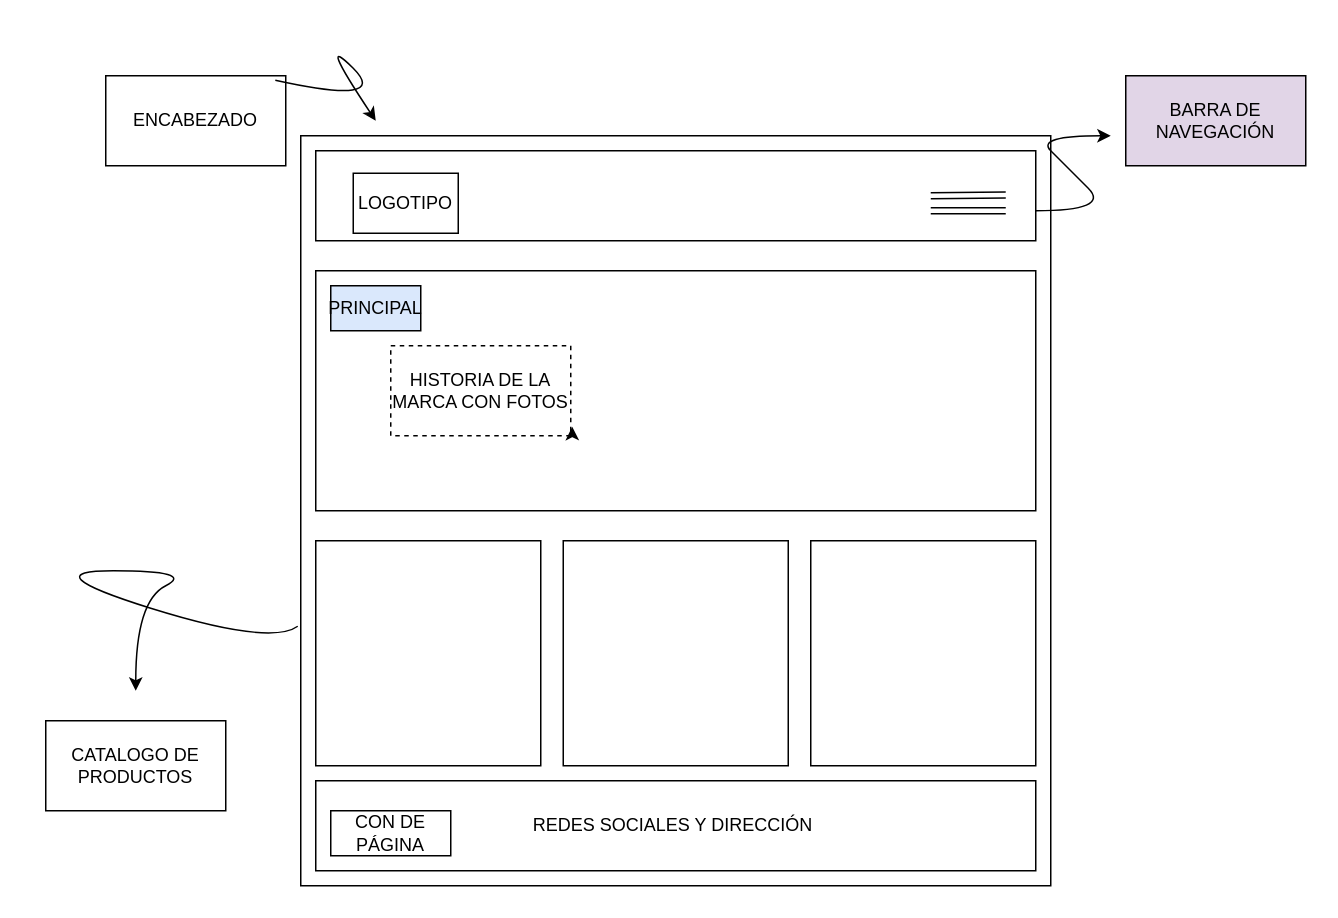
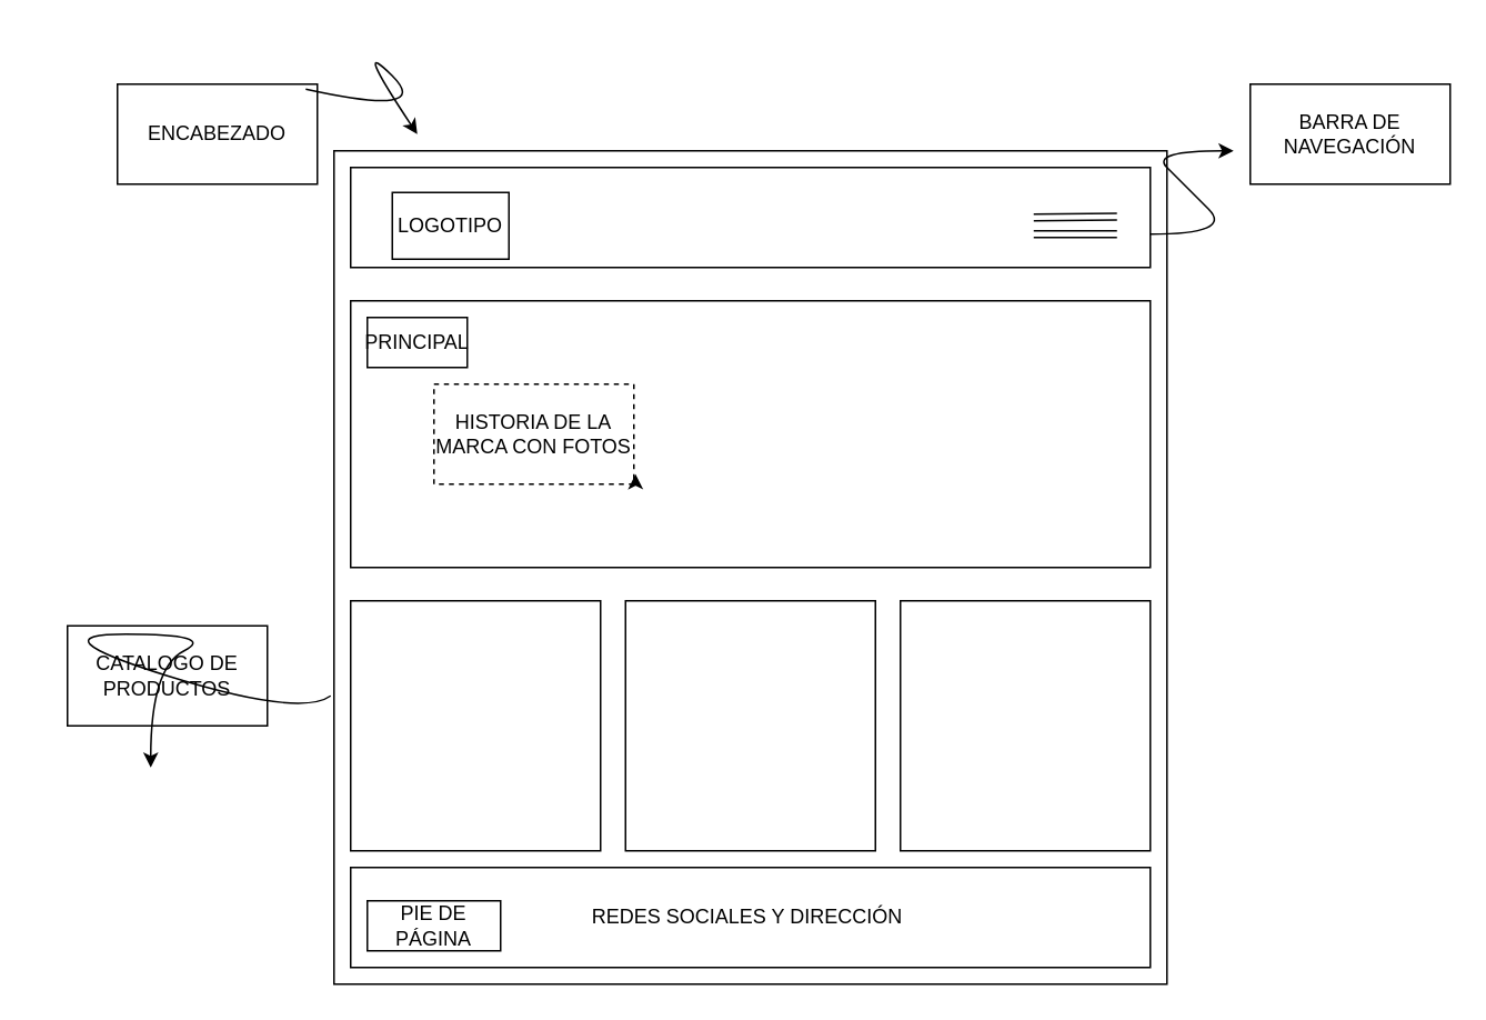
- <mxCell id="8" value="BARRA DE NAVEGACIÓN" style="whiteSpace=wrap;html=1;fillColor=#e1d5e7;" vertex="1" parent="1"><mxGeometry x="750" y="50" width="120" height="60" as="geometry" /></mxCell>
+ <mxCell id="8" value="BARRA DE NAVEGACIÓN" style="whiteSpace=wrap;html=1;" vertex="1" parent="1"><mxGeometry x="750" y="50" width="120" height="60" as="geometry" /></mxCell>
- <mxCell id="19" value="PRINCIPAL" style="rounded=0;whiteSpace=wrap;html=1;fillColor=#dae8fc;" vertex="1" parent="1"><mxGeometry x="220" y="190" width="60" height="30" as="geometry" /></mxCell>
+ <mxCell id="19" value="PRINCIPAL" style="rounded=0;whiteSpace=wrap;html=1;" vertex="1" parent="1"><mxGeometry x="220" y="190" width="60" height="30" as="geometry" /></mxCell>
- <mxCell id="15" value="CATALOGO DE PRODUCTOS" style="rounded=0;whiteSpace=wrap;html=1;" vertex="1" parent="1"><mxGeometry x="30" y="480" width="120" height="60" as="geometry" /></mxCell>
+ <mxCell id="15" value="CATALOGO DE PRODUCTOS" style="rounded=0;whiteSpace=wrap;html=1;" vertex="1" parent="1"><mxGeometry x="40" y="375" width="120" height="60" as="geometry" /></mxCell>
- <mxCell id="18" value="CON DE PÁGINA" style="rounded=0;whiteSpace=wrap;html=1;" vertex="1" parent="1"><mxGeometry x="220" y="540" width="80" height="30" as="geometry" /></mxCell>
+ <mxCell id="18" value="PIE DE PÁGINA" style="rounded=0;whiteSpace=wrap;html=1;" vertex="1" parent="1"><mxGeometry x="220" y="540" width="80" height="30" as="geometry" /></mxCell>
